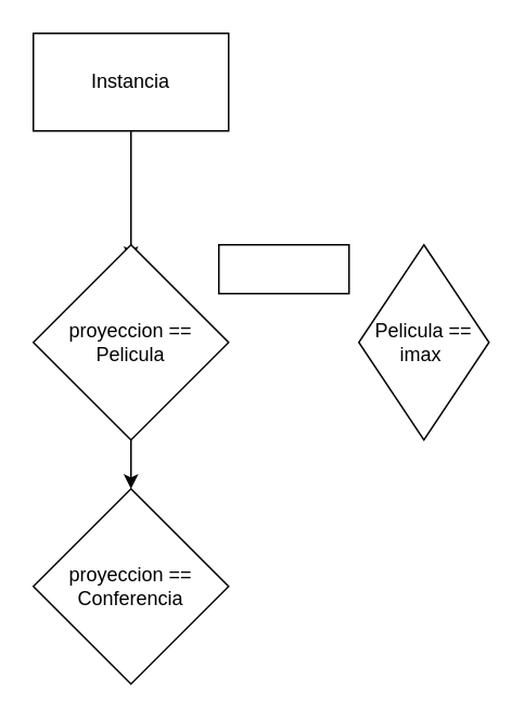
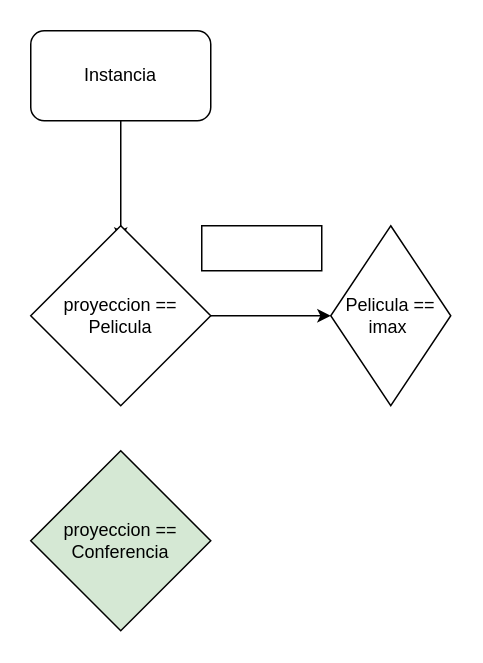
- <mxCell id="3" value="Instancia" style="rounded=0;whiteSpace=wrap;html=1;" vertex="1" parent="1"><mxGeometry x="20" y="20" width="120" height="60" as="geometry" /></mxCell>
+ <mxCell id="3" value="Instancia" style="whiteSpace=wrap;html=1;rounded=1;" vertex="1" parent="1"><mxGeometry x="20" y="20" width="120" height="60" as="geometry" /></mxCell>
- <mxCell id="4" value="" style="edgeStyle=orthogonalEdgeStyle;rounded=0;orthogonalLoop=1;jettySize=auto;html=1;" edge="1" parent="1" source="5" target="7"><mxGeometry relative="1" as="geometry" /></mxCell>
+ <mxCell id="4" value="" style="edgeStyle=orthogonalEdgeStyle;rounded=0;orthogonalLoop=1;jettySize=auto;html=1;" edge="1" parent="1" source="5" target="6"><mxGeometry relative="1" as="geometry" /></mxCell>
- <mxCell id="7" value="proyeccion == Conferencia" style="rhombus;whiteSpace=wrap;html=1;" vertex="1" parent="1"><mxGeometry x="20" y="300" width="120" height="120" as="geometry" /></mxCell>
+ <mxCell id="7" value="proyeccion == Conferencia" style="rhombus;whiteSpace=wrap;html=1;fillColor=#d5e8d4;" vertex="1" parent="1"><mxGeometry x="20" y="300" width="120" height="120" as="geometry" /></mxCell>
